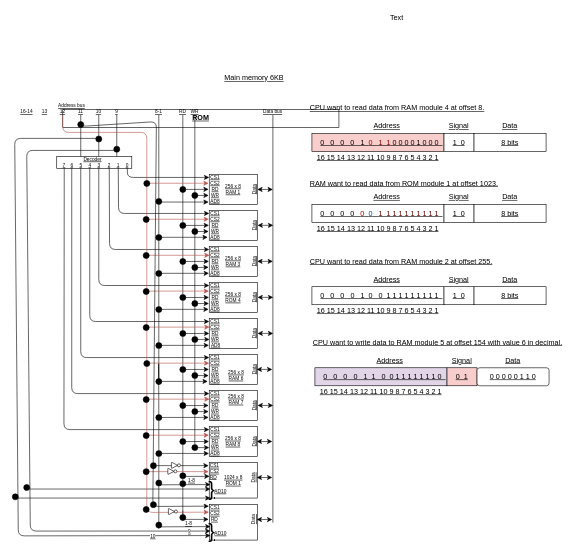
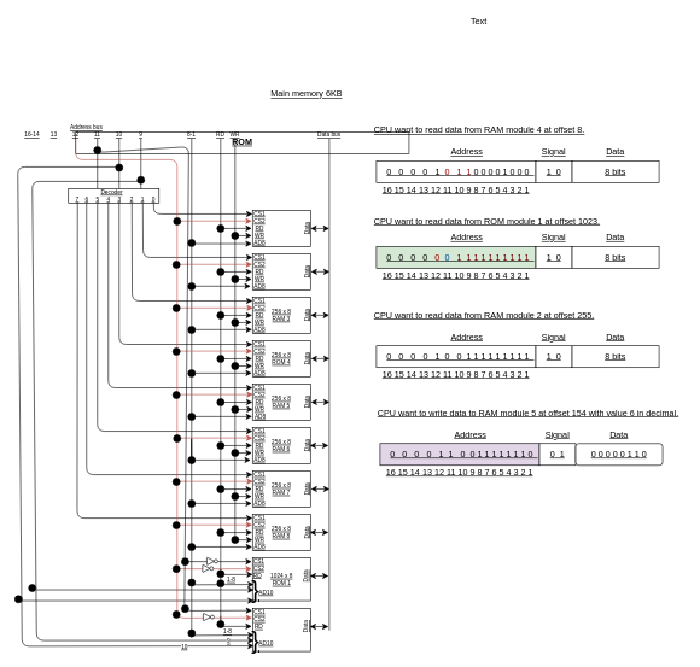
- <mxCell id="259" value="0&amp;nbsp; &amp;nbsp;0&amp;nbsp; &amp;nbsp;0&amp;nbsp; &amp;nbsp;0&amp;nbsp; &amp;nbsp;1&amp;nbsp; &lt;font color=&quot;#990000&quot;&gt;0&amp;nbsp; &amp;nbsp;1&amp;nbsp; 1&lt;/font&gt; 0 0 0 0 1 0 0 0&amp;nbsp;&amp;nbsp;" style="rounded=0;whiteSpace=wrap;html=1;align=right;fontStyle=4;fillColor=#f8cecc;" parent="2" vertex="1"><mxGeometry x="499" y="102" width="220" height="30" as="geometry" /></mxCell>
+ <mxCell id="259" value="0&amp;nbsp; &amp;nbsp;0&amp;nbsp; &amp;nbsp;0&amp;nbsp; &amp;nbsp;0&amp;nbsp; &amp;nbsp;1&amp;nbsp; &lt;font color=&quot;#990000&quot;&gt;0&amp;nbsp; &amp;nbsp;1&amp;nbsp; 1&lt;/font&gt; 0 0 0 0 1 0 0 0&amp;nbsp;&amp;nbsp;" style="rounded=0;whiteSpace=wrap;html=1;align=right;fontStyle=4" parent="2" vertex="1"><mxGeometry x="499" y="102" width="220" height="30" as="geometry" /></mxCell>
- <mxCell id="268" value="RAM want to read data from ROM module 1 at offset 1023." style="text;html=1;strokeColor=none;fillColor=none;align=left;verticalAlign=middle;whiteSpace=wrap;rounded=0;fontStyle=4" parent="2" vertex="1"><mxGeometry x="494" y="165" width="400" height="40" as="geometry" /></mxCell>
+ <mxCell id="268" value="CPU want to read data from ROM module 1 at offset 1023." style="text;html=1;strokeColor=none;fillColor=none;align=left;verticalAlign=middle;whiteSpace=wrap;rounded=0;fontStyle=4" parent="2" vertex="1"><mxGeometry x="494" y="165" width="400" height="40" as="geometry" /></mxCell>
- <mxCell id="9" value="256 x 8&lt;br&gt;RAM 1" style="text;html=1;strokeColor=none;fillColor=none;align=center;verticalAlign=middle;whiteSpace=wrap;rounded=0;fontSize=8;fontStyle=4" parent="2" vertex="1"><mxGeometry x="353" y="185" width="30" height="20" as="geometry" /></mxCell>
- <mxCell id="269" value="0&amp;nbsp; &amp;nbsp;0&amp;nbsp; &amp;nbsp;0&amp;nbsp; &amp;nbsp;0&amp;nbsp; &amp;nbsp;&lt;font color=&quot;#990000&quot;&gt;0&lt;/font&gt;&amp;nbsp; &lt;font color=&quot;#004c99&quot;&gt;0&lt;/font&gt;&amp;nbsp; &amp;nbsp;&lt;font color=&quot;#660000&quot;&gt;1&amp;nbsp; 1 1 1 1 1 1 1 1 1&lt;/font&gt;&amp;nbsp;&amp;nbsp;" style="rounded=0;whiteSpace=wrap;html=1;align=right;fontStyle=4" parent="2" vertex="1"><mxGeometry x="499" y="220" width="220" height="30" as="geometry" /></mxCell>
+ <mxCell id="269" value="0&amp;nbsp; &amp;nbsp;0&amp;nbsp; &amp;nbsp;0&amp;nbsp; &amp;nbsp;0&amp;nbsp; &amp;nbsp;&lt;font color=&quot;#990000&quot;&gt;0&lt;/font&gt;&amp;nbsp; &lt;font color=&quot;#004c99&quot;&gt;0&lt;/font&gt;&amp;nbsp; &amp;nbsp;&lt;font color=&quot;#660000&quot;&gt;1&amp;nbsp; 1 1 1 1 1 1 1 1 1&lt;/font&gt;&amp;nbsp;&amp;nbsp;" style="rounded=0;whiteSpace=wrap;html=1;align=right;fontStyle=4;fillColor=#d5e8d4;" parent="2" vertex="1"><mxGeometry x="499" y="220" width="220" height="30" as="geometry" /></mxCell>
+ <mxCell id="53" value="256 x 8&lt;br&gt;RAM 5" style="text;html=1;strokeColor=none;fillColor=none;align=center;verticalAlign=middle;whiteSpace=wrap;rounded=0;fontSize=8;fontStyle=4" parent="2" vertex="1"><mxGeometry x="353" y="425" width="30" height="20" as="geometry" /></mxCell>
- <mxCell id="61" value="256 x 8&lt;br&gt;RAM 6" style="text;html=1;strokeColor=none;fillColor=none;align=center;verticalAlign=middle;whiteSpace=wrap;rounded=0;fontSize=8;fontStyle=4" parent="2" vertex="1"><mxGeometry x="358" y="495" width="30" height="20" as="geometry" /></mxCell>
+ <mxCell id="61" value="256 x 8&lt;br&gt;RAM 6" style="text;html=1;strokeColor=none;fillColor=none;align=center;verticalAlign=middle;whiteSpace=wrap;rounded=0;fontSize=8;fontStyle=4" parent="2" vertex="1"><mxGeometry x="353" y="485" width="30" height="20" as="geometry" /></mxCell>
- <mxCell id="288" value="0&amp;nbsp; 1" style="rounded=0;whiteSpace=wrap;html=1;fontStyle=4;fillColor=#f8cecc;" parent="2" vertex="1"><mxGeometry x="724" y="492" width="50" height="30" as="geometry" /></mxCell>
+ <mxCell id="288" value="0&amp;nbsp; 1" style="rounded=0;whiteSpace=wrap;html=1;fontStyle=4" parent="2" vertex="1"><mxGeometry x="724" y="492" width="50" height="30" as="geometry" /></mxCell>
- <mxCell id="69" value="256 x 8&lt;br&gt;RAM 7" style="text;html=1;strokeColor=none;fillColor=none;align=center;verticalAlign=middle;whiteSpace=wrap;rounded=0;fontSize=8;fontStyle=4" parent="2" vertex="1"><mxGeometry x="358" y="535" width="30" height="20" as="geometry" /></mxCell>
+ <mxCell id="69" value="256 x 8&lt;br&gt;RAM 7" style="text;html=1;strokeColor=none;fillColor=none;align=center;verticalAlign=middle;whiteSpace=wrap;rounded=0;fontSize=8;fontStyle=4" parent="2" vertex="1"><mxGeometry x="353" y="545" width="30" height="20" as="geometry" /></mxCell>
